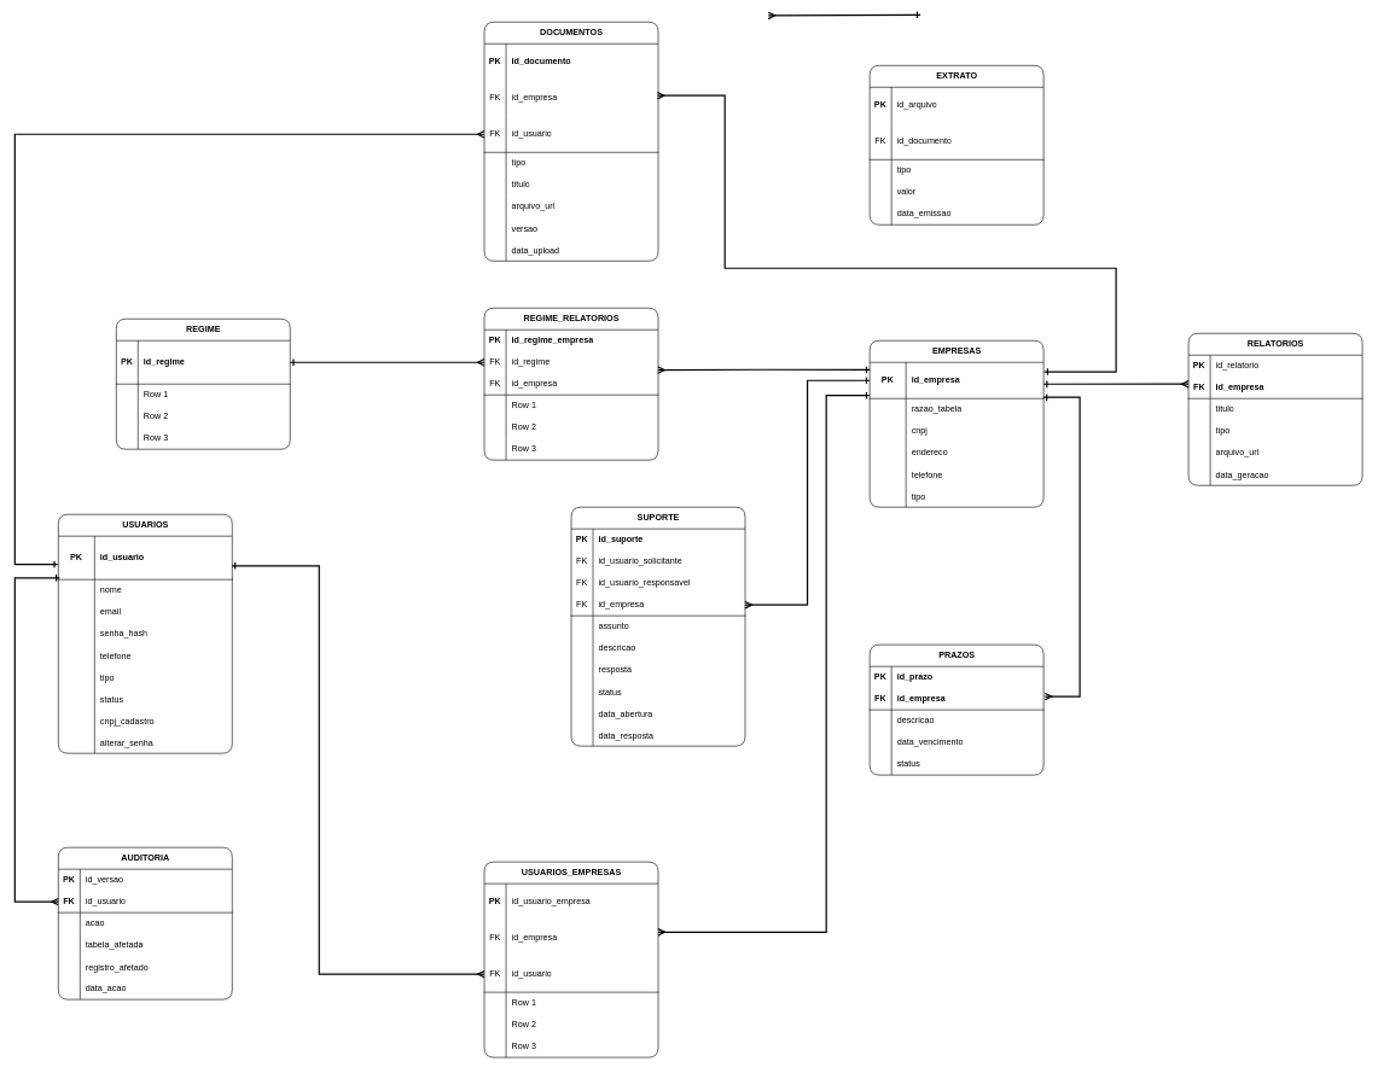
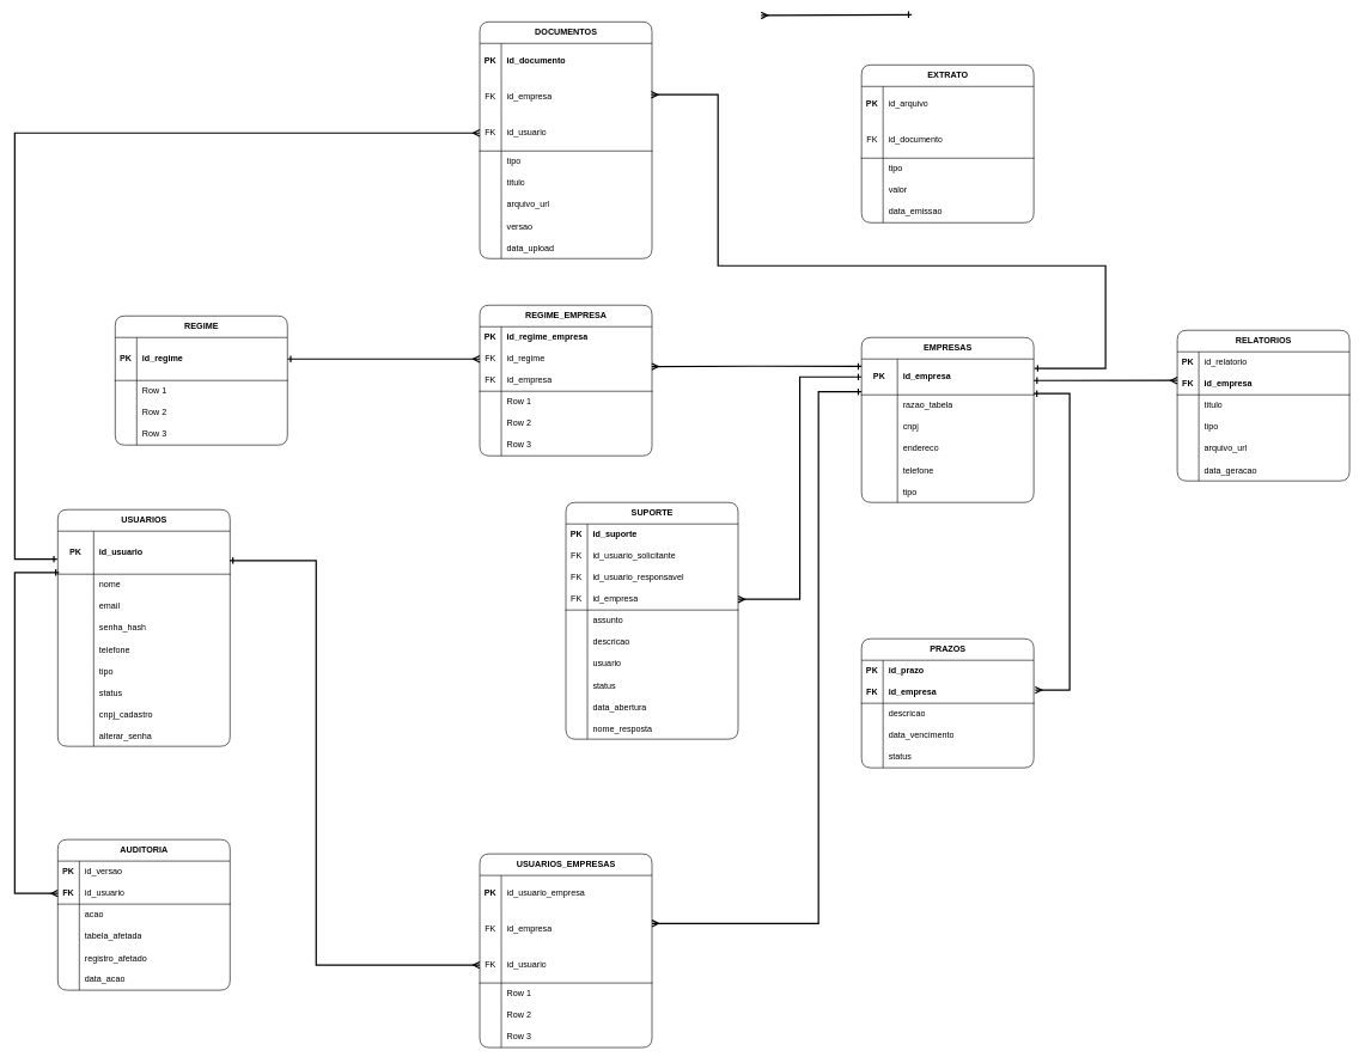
- <mxCell id="157" value="REGIME_RELATORIOS" style="shape=table;startSize=30;container=1;collapsible=1;childLayout=tableLayout;fixedRows=1;rowLines=0;fontStyle=1;align=center;resizeLast=1;html=1;rounded=1;" parent="1" vertex="1"><mxGeometry x="668" y="425" width="240" height="210" as="geometry" /></mxCell>
+ <mxCell id="157" value="REGIME_EMPRESA" style="shape=table;startSize=30;container=1;collapsible=1;childLayout=tableLayout;fixedRows=1;rowLines=0;fontStyle=1;align=center;resizeLast=1;html=1;rounded=1;" parent="1" vertex="1"><mxGeometry x="668" y="425" width="240" height="210" as="geometry" /></mxCell>
- <mxCell id="114" value="resposta" style="shape=partialRectangle;connectable=0;fillColor=none;top=0;left=0;bottom=0;right=0;align=left;spacingLeft=6;overflow=hidden;whiteSpace=wrap;html=1;" parent="112" vertex="1"><mxGeometry x="30" width="210" height="30" as="geometry"><mxRectangle width="210" height="30" as="alternateBounds" /></mxGeometry></mxCell>
+ <mxCell id="114" value="usuario" style="shape=partialRectangle;connectable=0;fillColor=none;top=0;left=0;bottom=0;right=0;align=left;spacingLeft=6;overflow=hidden;whiteSpace=wrap;html=1;" parent="112" vertex="1"><mxGeometry x="30" width="210" height="30" as="geometry"><mxRectangle width="210" height="30" as="alternateBounds" /></mxGeometry></mxCell>
- <mxCell id="123" value="data_resposta" style="shape=partialRectangle;connectable=0;fillColor=none;top=0;left=0;bottom=0;right=0;align=left;spacingLeft=6;overflow=hidden;" parent="121" vertex="1"><mxGeometry x="30" width="210" height="30" as="geometry"><mxRectangle width="210" height="30" as="alternateBounds" /></mxGeometry></mxCell>
+ <mxCell id="123" value="nome_resposta" style="shape=partialRectangle;connectable=0;fillColor=none;top=0;left=0;bottom=0;right=0;align=left;spacingLeft=6;overflow=hidden;" parent="121" vertex="1"><mxGeometry x="30" width="210" height="30" as="geometry"><mxRectangle width="210" height="30" as="alternateBounds" /></mxGeometry></mxCell>
